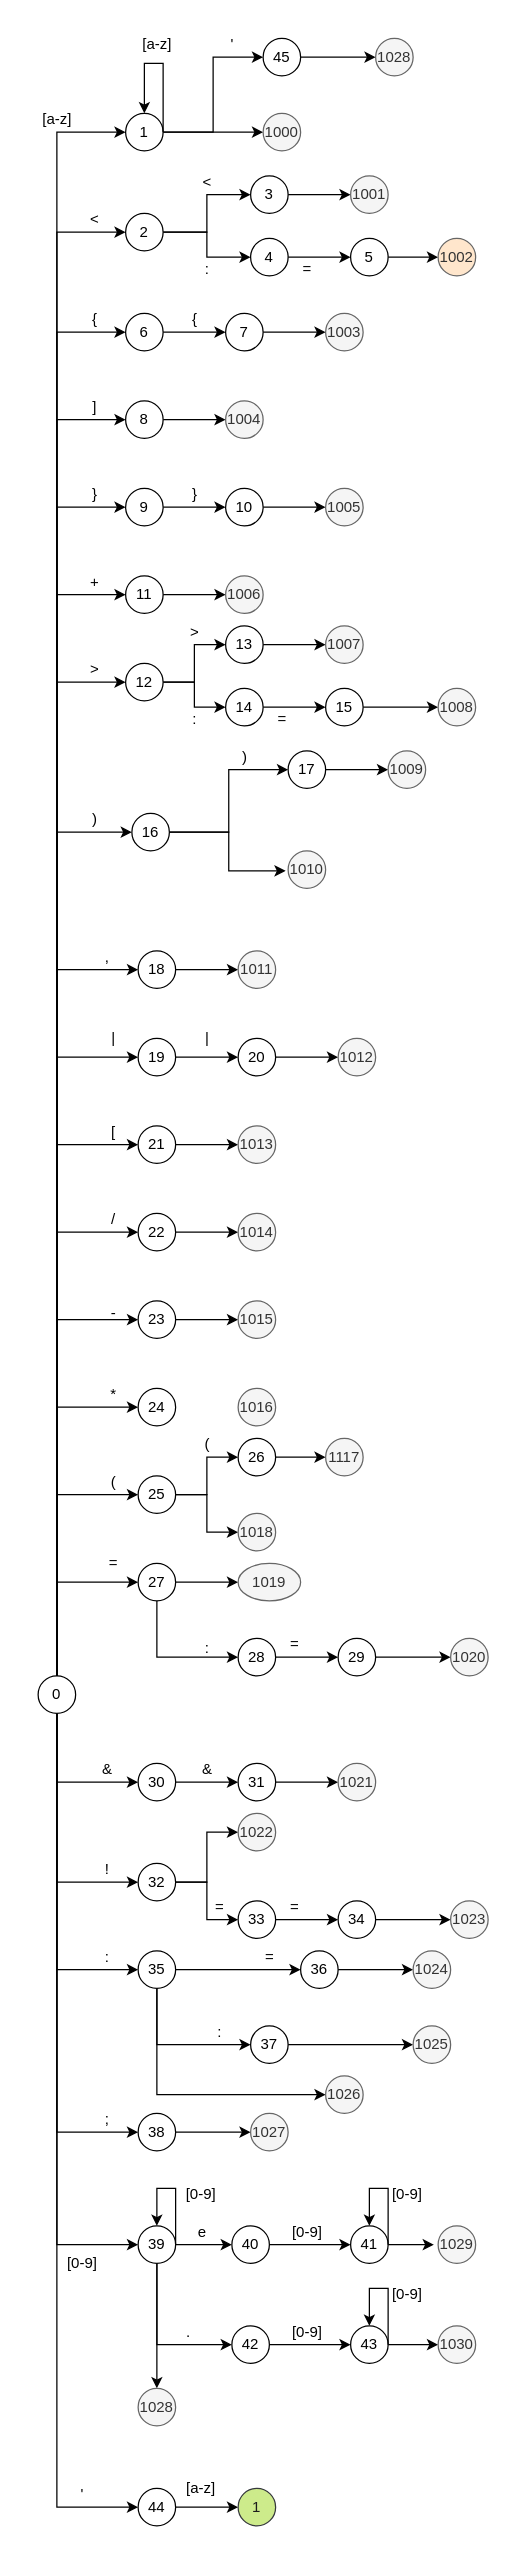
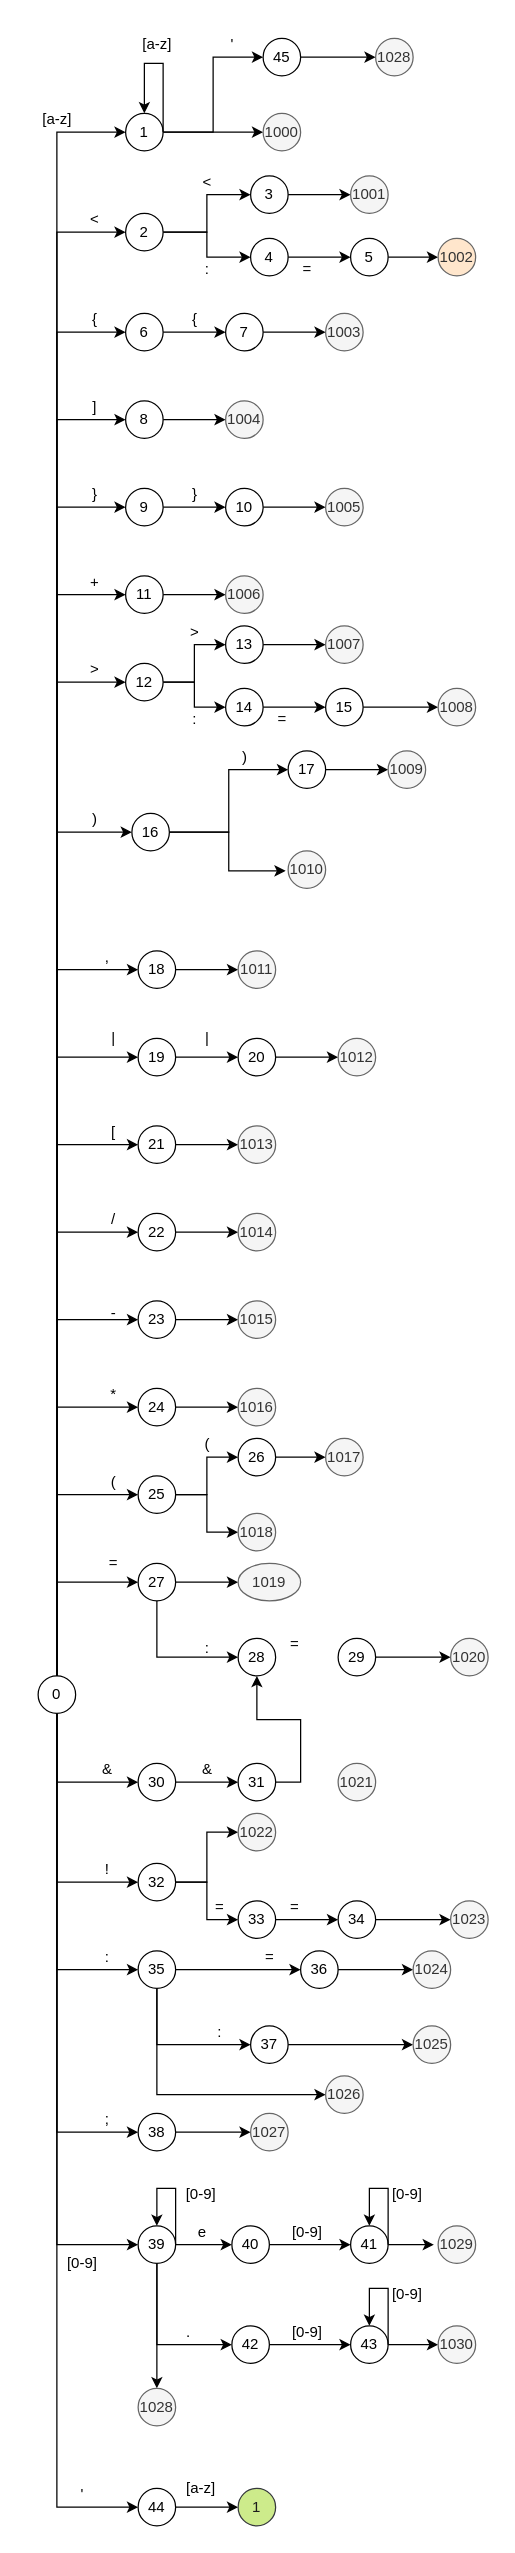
+ <mxCell id="97" style="edgeStyle=orthogonalEdgeStyle;rounded=0;orthogonalLoop=1;jettySize=auto;html=1;exitX=1;exitY=0.5;exitDx=0;exitDy=0;" parent="1" source="98" target="100" edge="1"><mxGeometry relative="1" as="geometry" /></mxCell>
- <mxCell id="152" value="1117" style="ellipse;whiteSpace=wrap;html=1;fillColor=#f5f5f5;strokeColor=#666666;fontColor=#333333;" parent="1" vertex="1"><mxGeometry x="260" y="1150" width="30" height="30" as="geometry" /></mxCell>
+ <mxCell id="152" value="1017" style="ellipse;whiteSpace=wrap;html=1;fillColor=#f5f5f5;strokeColor=#666666;fontColor=#333333;" parent="1" vertex="1"><mxGeometry x="260" y="1150" width="30" height="30" as="geometry" /></mxCell>
- <mxCell id="127" style="edgeStyle=orthogonalEdgeStyle;rounded=0;orthogonalLoop=1;jettySize=auto;html=1;exitX=1;exitY=0.5;exitDx=0;exitDy=0;entryX=0;entryY=0.5;entryDx=0;entryDy=0;" parent="1" source="128" target="131" edge="1"><mxGeometry relative="1" as="geometry" /></mxCell>
- <mxCell id="137" style="edgeStyle=orthogonalEdgeStyle;rounded=0;orthogonalLoop=1;jettySize=auto;html=1;exitX=1;exitY=0.5;exitDx=0;exitDy=0;entryX=0;entryY=0.5;entryDx=0;entryDy=0;" parent="1" source="138" target="140" edge="1"><mxGeometry relative="1" as="geometry" /></mxCell>
+ <mxCell id="137" style="edgeStyle=orthogonalEdgeStyle;rounded=0;orthogonalLoop=1;jettySize=auto;html=1;exitX=1;exitY=0.5;exitDx=0;exitDy=0;" parent="1" source="138" target="128" edge="1"><mxGeometry relative="1" as="geometry" /></mxCell>
